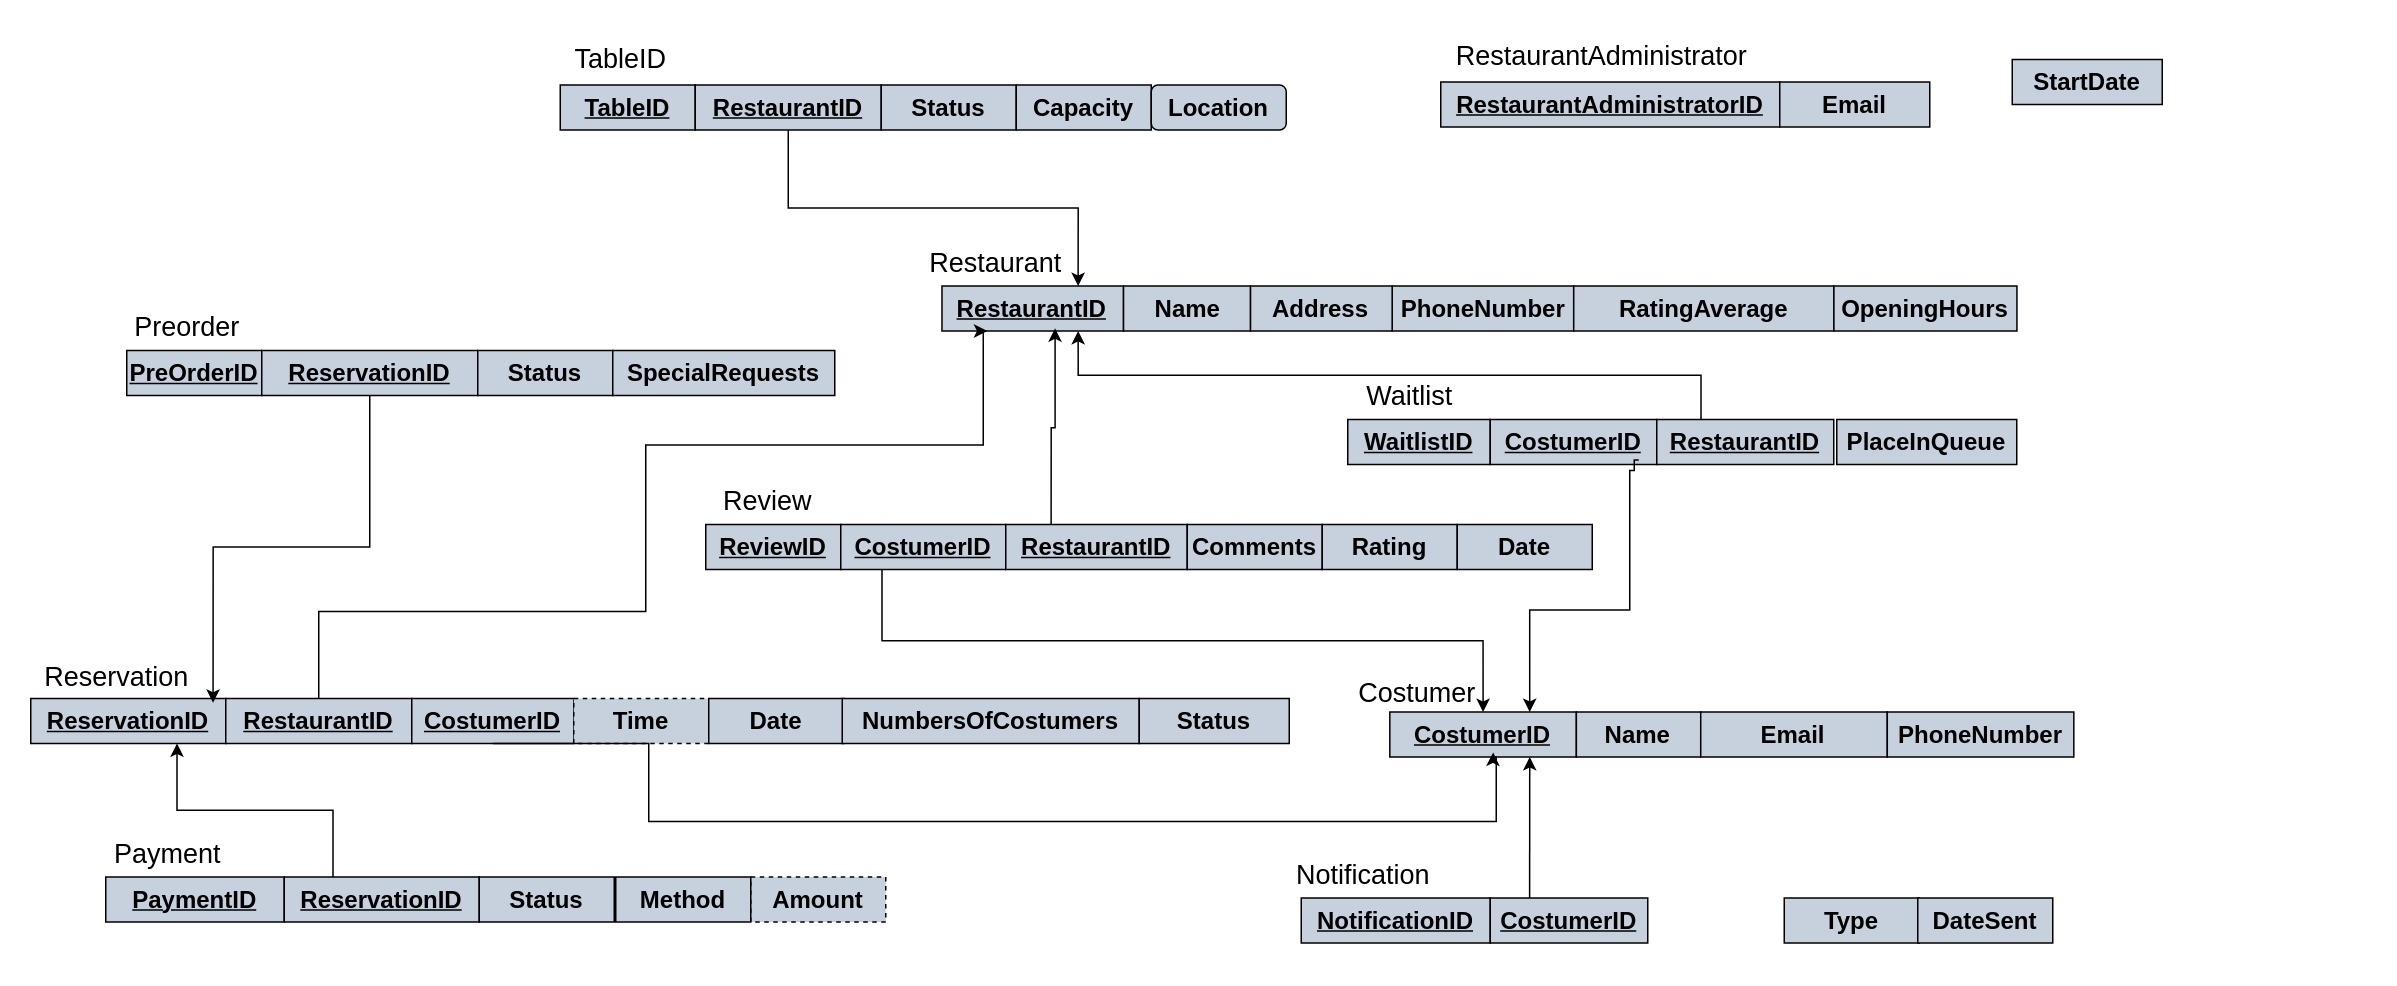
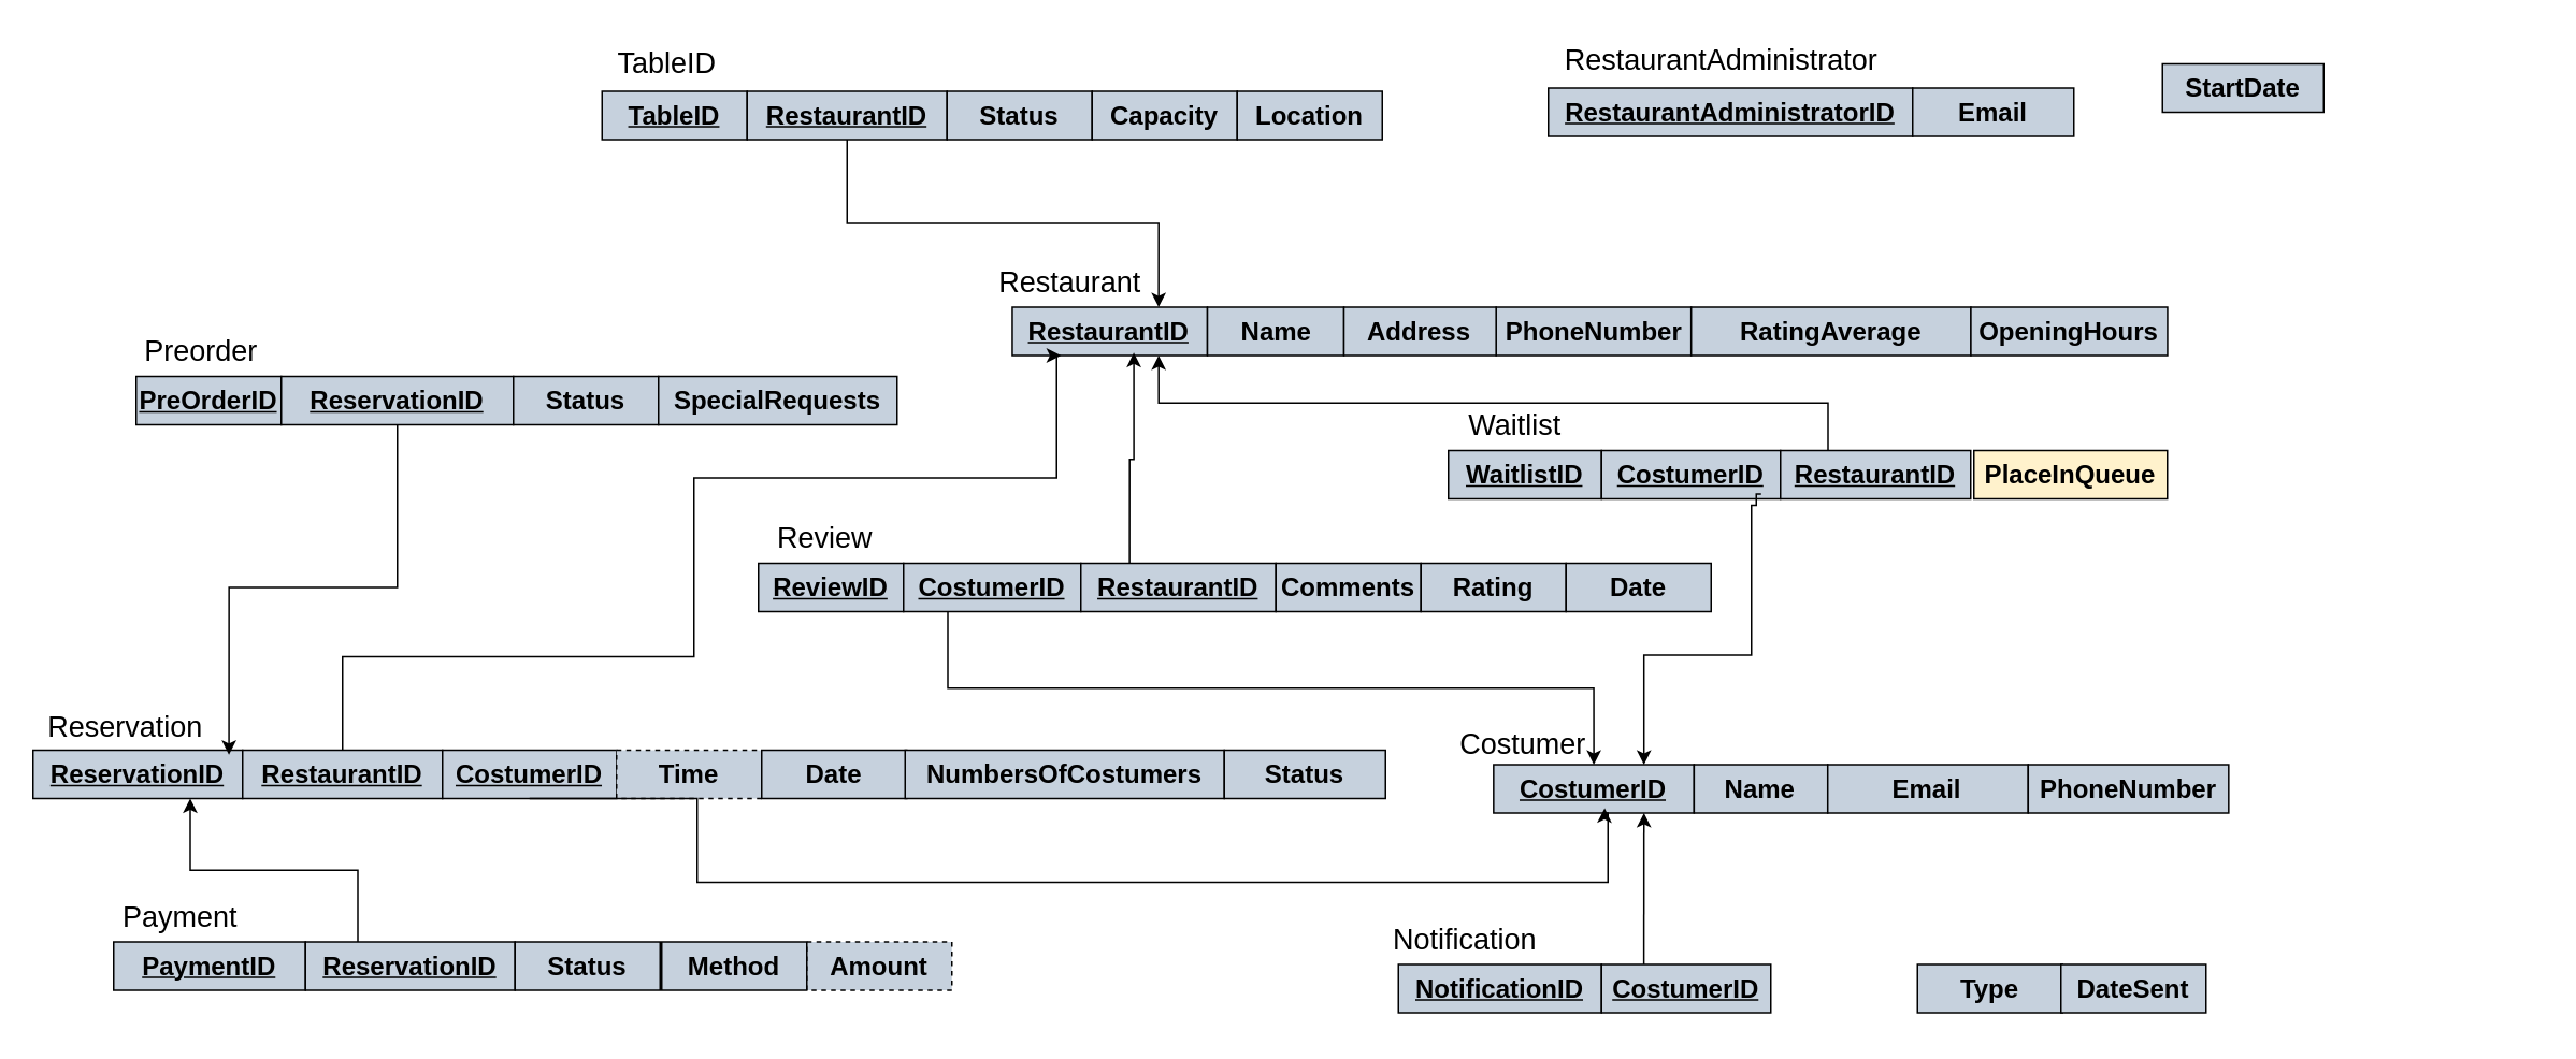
- <mxCell id="9" value="&lt;b&gt;&lt;font style=&quot;font-size: 16px;&quot;&gt;Location&lt;/font&gt;&lt;/b&gt;" style="whiteSpace=wrap;html=1;fillColor=#C6D1DD;rounded=1;" parent="2" vertex="1"><mxGeometry x="389" y="27" width="90" height="30" as="geometry" /></mxCell>
+ <mxCell id="9" value="&lt;b&gt;&lt;font style=&quot;font-size: 16px;&quot;&gt;Location&lt;/font&gt;&lt;/b&gt;" style="rounded=0;whiteSpace=wrap;html=1;fillColor=#C6D1DD;" parent="2" vertex="1"><mxGeometry x="389" y="27" width="90" height="30" as="geometry" /></mxCell>
- <mxCell id="56" value="&lt;b&gt;&lt;font style=&quot;font-size: 16px;&quot;&gt;PlaceInQueue&lt;/font&gt;&lt;/b&gt;" style="rounded=0;whiteSpace=wrap;html=1;fillColor=#C6D1DD;" parent="51" vertex="1"><mxGeometry x="326" y="30" width="120" height="30" as="geometry" /></mxCell>
+ <mxCell id="56" value="&lt;b&gt;&lt;font style=&quot;font-size: 16px;&quot;&gt;PlaceInQueue&lt;/font&gt;&lt;/b&gt;" style="rounded=0;whiteSpace=wrap;html=1;fillColor=#fff2cc;" parent="51" vertex="1"><mxGeometry x="326" y="30" width="120" height="30" as="geometry" /></mxCell>
